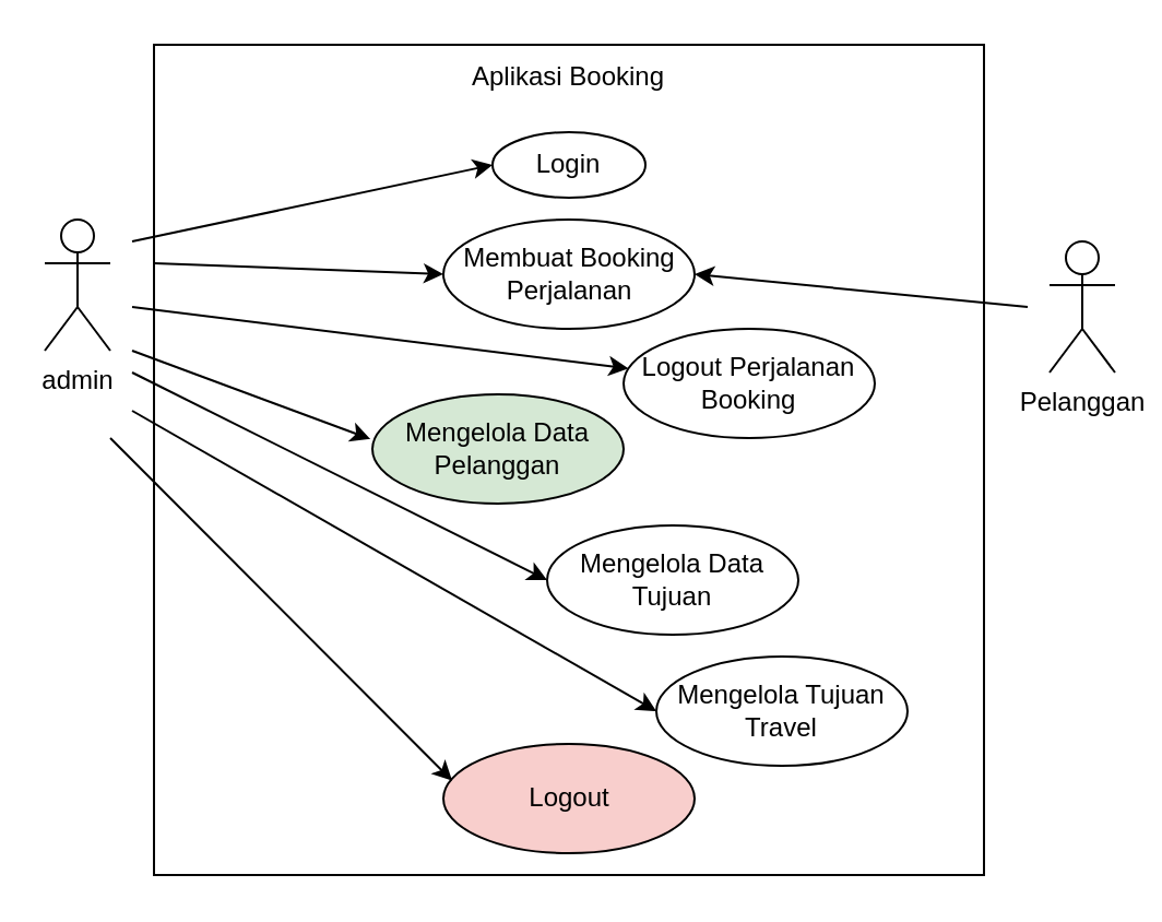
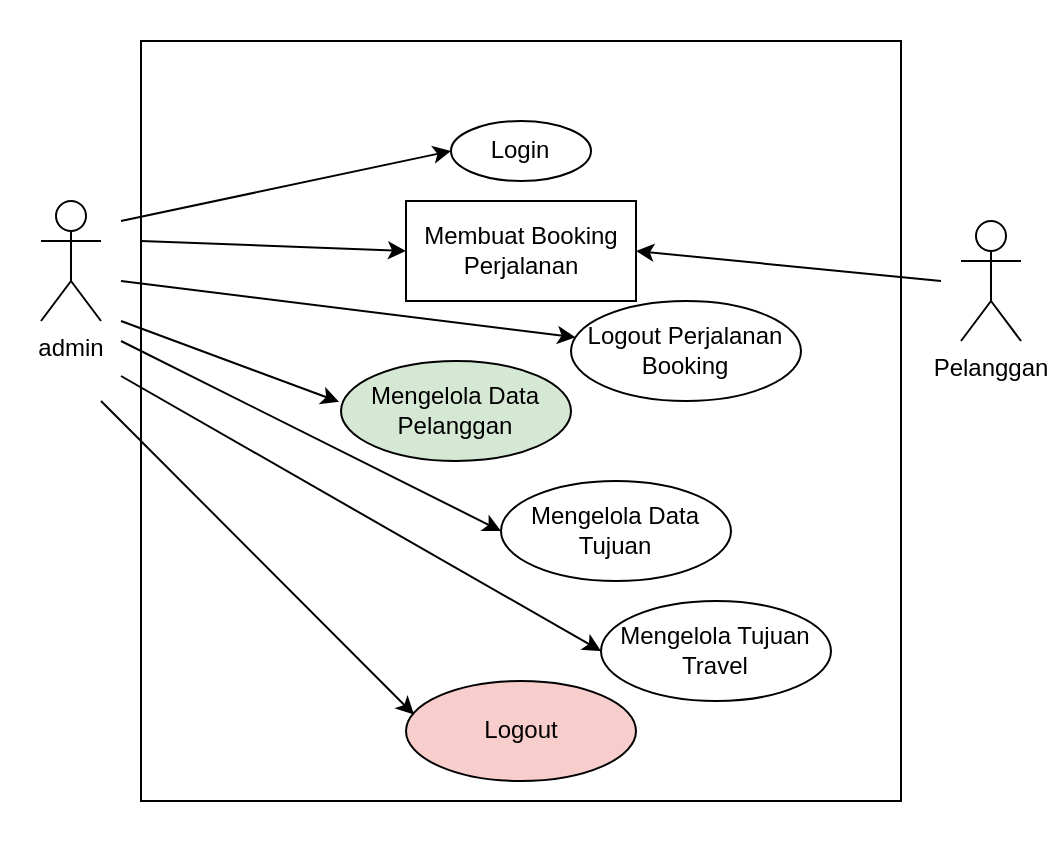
- <mxCell id="5" value="Aplikasi Booking" style="text;html=1;align=center;verticalAlign=middle;whiteSpace=wrap;rounded=0;" parent="1" vertex="1"><mxGeometry x="195" y="20" width="130" height="30" as="geometry" /></mxCell>
- <mxCell id="6" value="Membuat Booking Perjalanan" style="ellipse;whiteSpace=wrap;html=1;" parent="1" vertex="1"><mxGeometry x="202.5" y="100" width="115" height="50" as="geometry" /></mxCell>
+ <mxCell id="6" value="Membuat Booking Perjalanan" style="whiteSpace=wrap;html=1;rounded=0;" parent="1" vertex="1"><mxGeometry x="202.5" y="100" width="115" height="50" as="geometry" /></mxCell>
